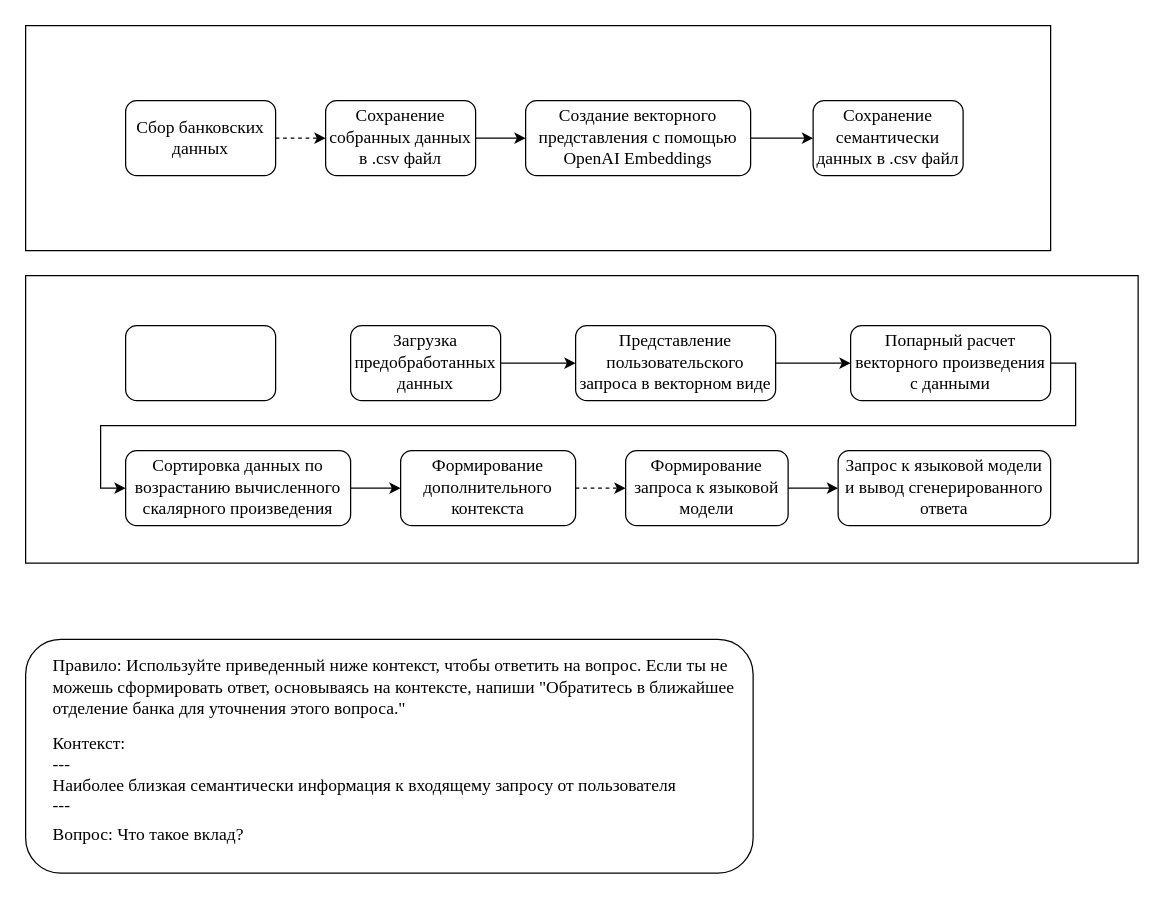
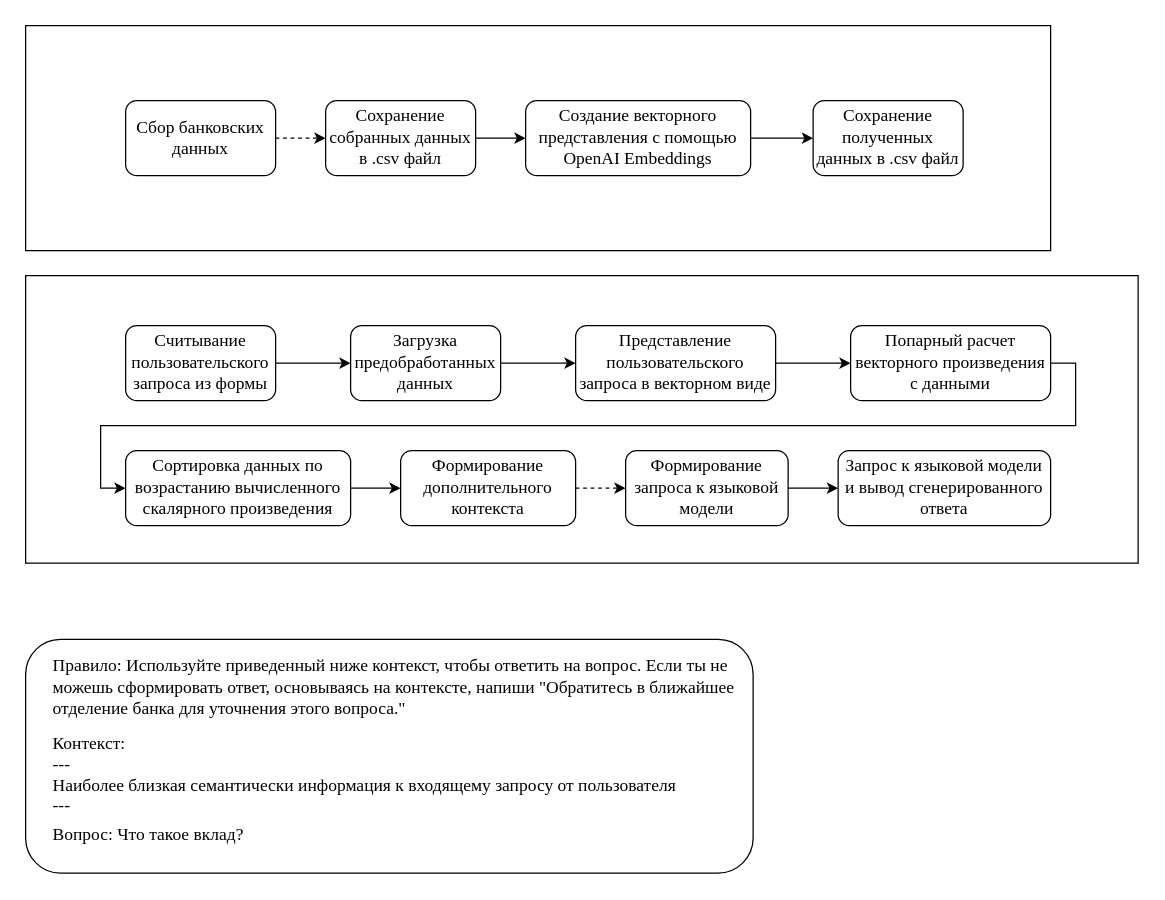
- <mxCell id="14" value="&lt;font face=&quot;Times New Roman&quot;&gt;&lt;span style=&quot;font-size: 14px;&quot;&gt;Сохранение семантически данных в .csv файл&lt;/span&gt;&lt;/font&gt;" style="text;html=1;strokeColor=none;fillColor=none;align=center;verticalAlign=middle;whiteSpace=wrap;rounded=0;" parent="1" vertex="1"><mxGeometry x="650" y="80" width="120" height="60" as="geometry" /></mxCell>
+ <mxCell id="14" value="&lt;font face=&quot;Times New Roman&quot;&gt;&lt;span style=&quot;font-size: 14px;&quot;&gt;Сохранение полученных данных в .csv файл&lt;/span&gt;&lt;/font&gt;" style="text;html=1;strokeColor=none;fillColor=none;align=center;verticalAlign=middle;whiteSpace=wrap;rounded=0;" parent="1" vertex="1"><mxGeometry x="650" y="80" width="120" height="60" as="geometry" /></mxCell>
+ <mxCell id="17" value="Считывание пользовательского запроса из формы" style="text;html=1;strokeColor=none;fillColor=none;align=center;verticalAlign=middle;whiteSpace=wrap;rounded=0;fontFamily=Times New Roman;fontSize=14;" parent="1" vertex="1"><mxGeometry x="100" y="260" width="120" height="60" as="geometry" /></mxCell>
+ <mxCell id="16" style="edgeStyle=orthogonalEdgeStyle;rounded=0;orthogonalLoop=1;jettySize=auto;html=1;exitX=1;exitY=0.5;exitDx=0;exitDy=0;entryX=0;entryY=0.5;entryDx=0;entryDy=0;fontFamily=Times New Roman;fontSize=14;" parent="1" source="17" target="20" edge="1"><mxGeometry relative="1" as="geometry" /></mxCell>
